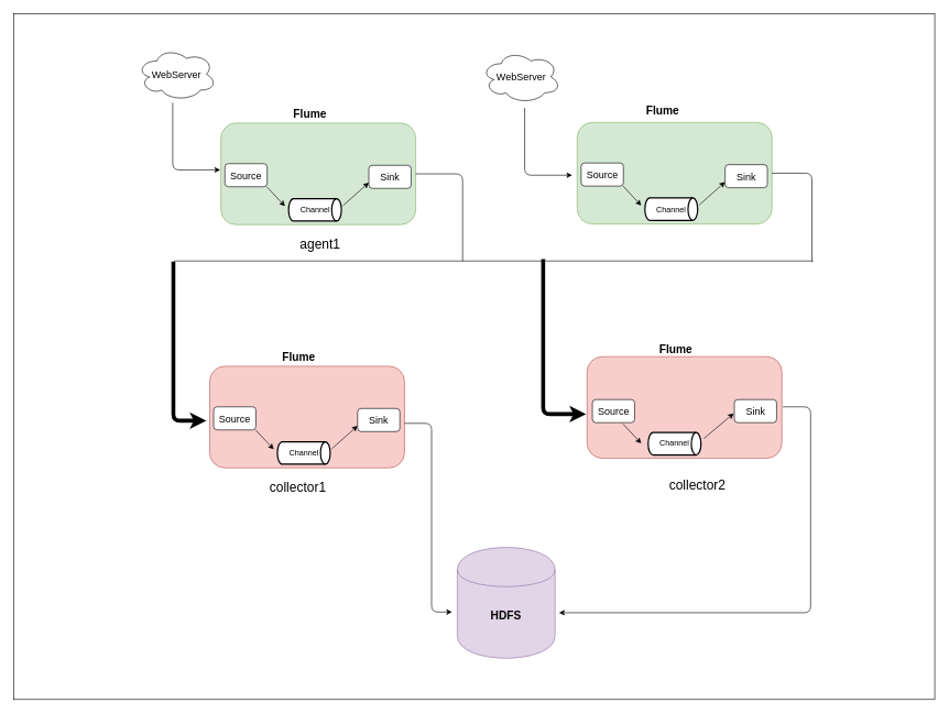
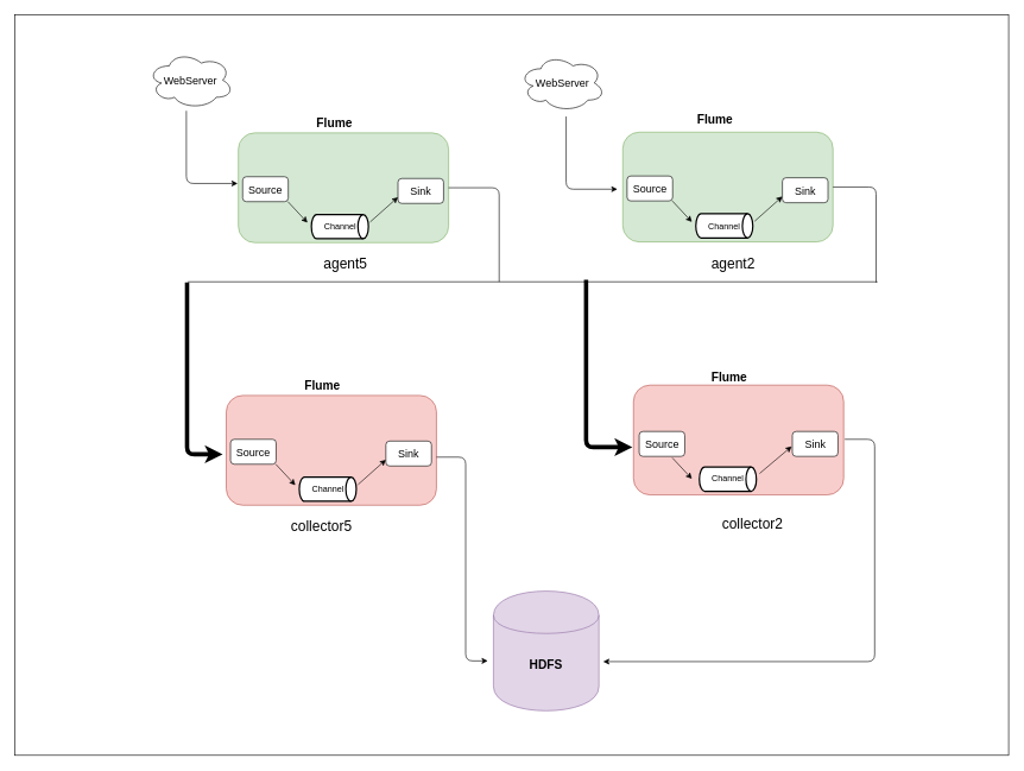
+ <mxCell id="46" value="&lt;font style=&quot;font-size: 20px&quot;&gt;agent2&lt;/font&gt;" style="text;html=1;resizable=0;points=[];autosize=1;align=left;verticalAlign=top;spacingTop=-4;" vertex="1" parent="1"><mxGeometry x="996" y="355" width="71" height="17" as="geometry" /></mxCell>
- <mxCell id="45" value="&lt;font style=&quot;font-size: 20px&quot;&gt;agent1&lt;/font&gt;" style="text;html=1;resizable=0;points=[];autosize=1;align=left;verticalAlign=top;spacingTop=-4;" vertex="1" parent="1"><mxGeometry x="451.5" y="353.5" width="71" height="17" as="geometry" /></mxCell>
+ <mxCell id="45" value="&lt;font style=&quot;font-size: 20px&quot;&gt;agent5&lt;/font&gt;" style="text;html=1;resizable=0;points=[];autosize=1;align=left;verticalAlign=top;spacingTop=-4;" vertex="1" parent="1"><mxGeometry x="451.5" y="353.5" width="71" height="17" as="geometry" /></mxCell>
- <mxCell id="44" value="&lt;font style=&quot;font-size: 20px&quot;&gt;collector1&lt;/font&gt;" style="text;html=1;resizable=0;points=[];autosize=1;align=left;verticalAlign=top;spacingTop=-4;" vertex="1" parent="1"><mxGeometry x="405.5" y="723" width="96" height="17" as="geometry" /></mxCell>
+ <mxCell id="44" value="&lt;font style=&quot;font-size: 20px&quot;&gt;collector5&lt;/font&gt;" style="text;html=1;resizable=0;points=[];autosize=1;align=left;verticalAlign=top;spacingTop=-4;" vertex="1" parent="1"><mxGeometry x="405.5" y="723" width="96" height="17" as="geometry" /></mxCell>
